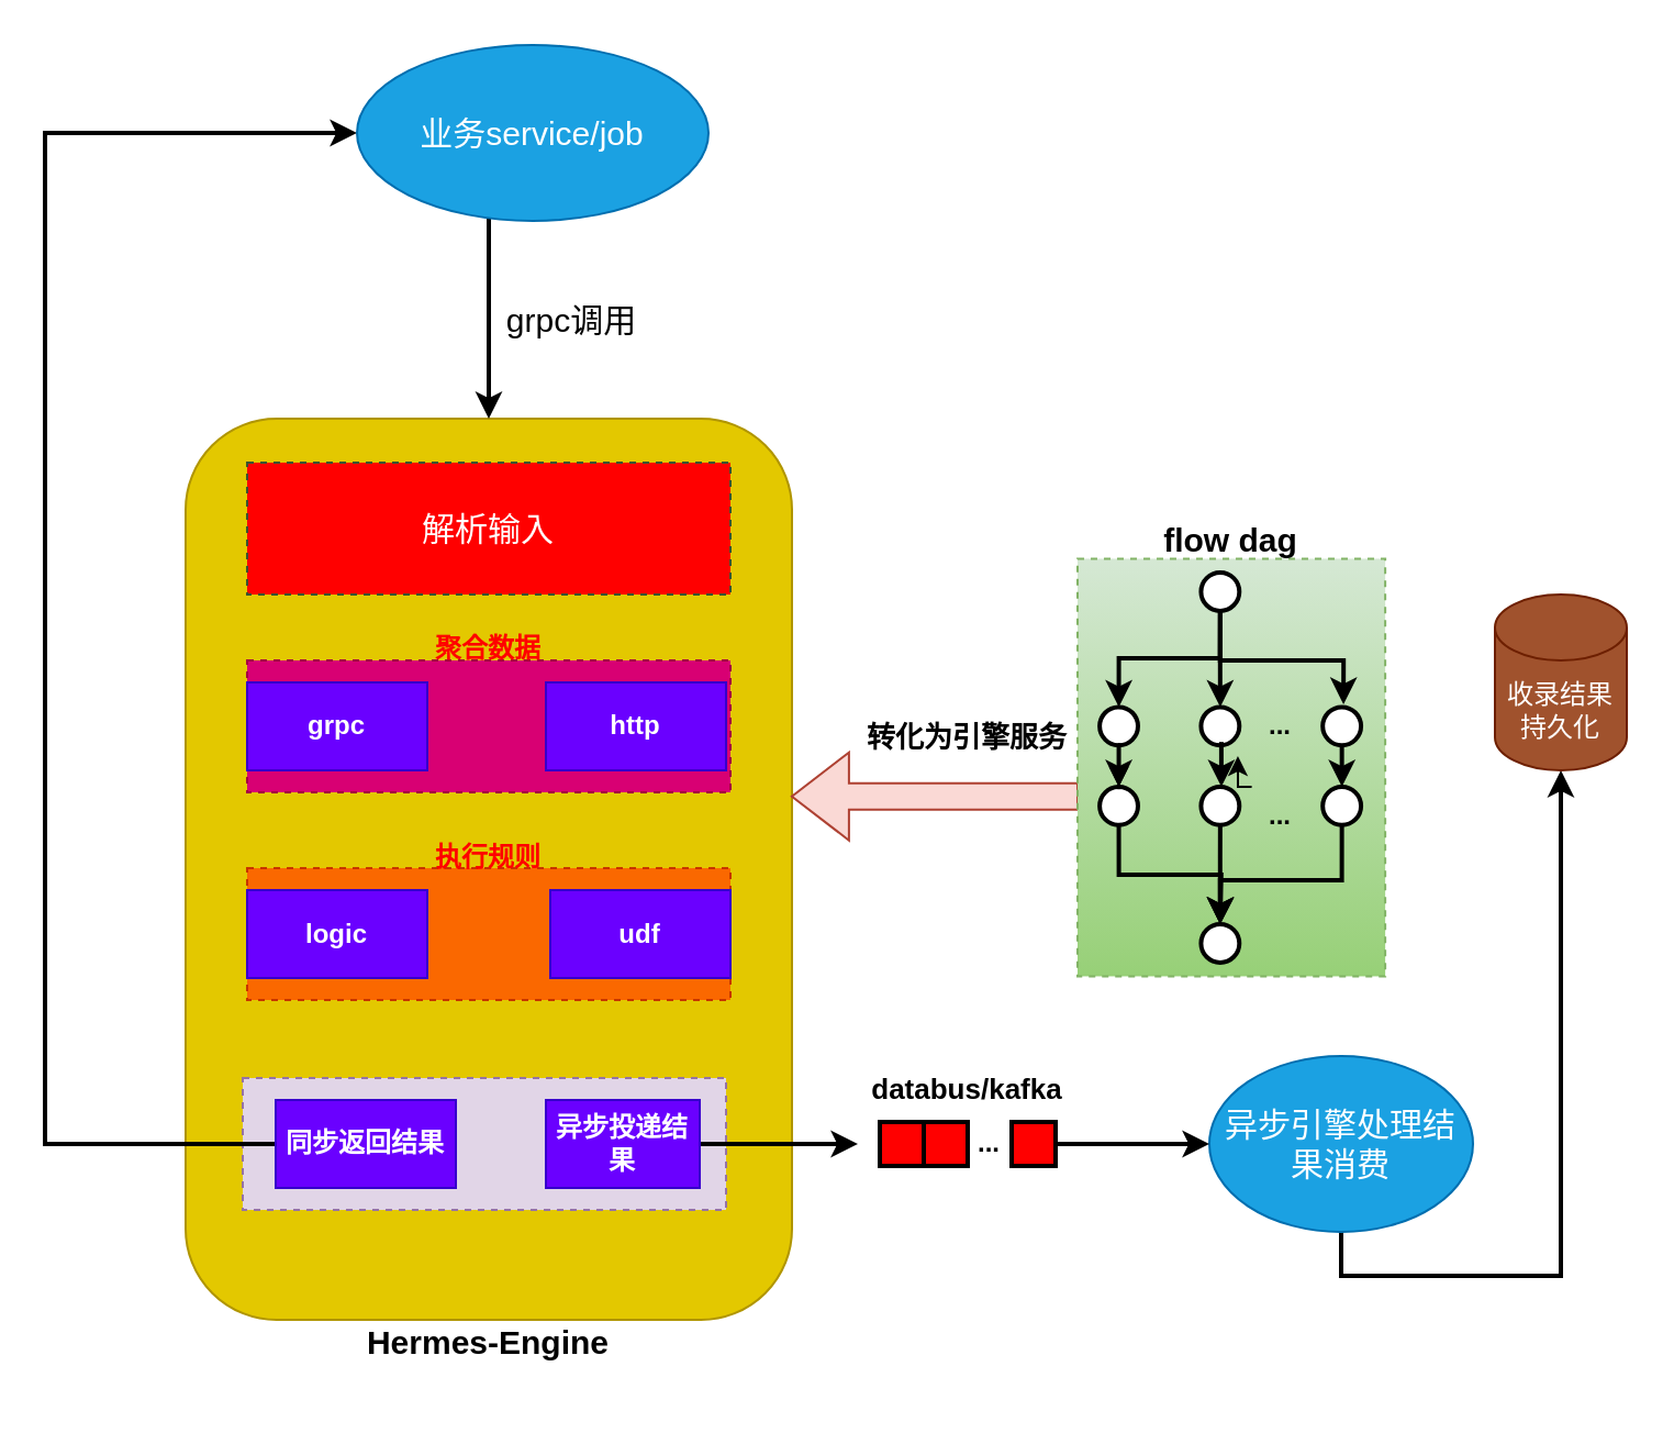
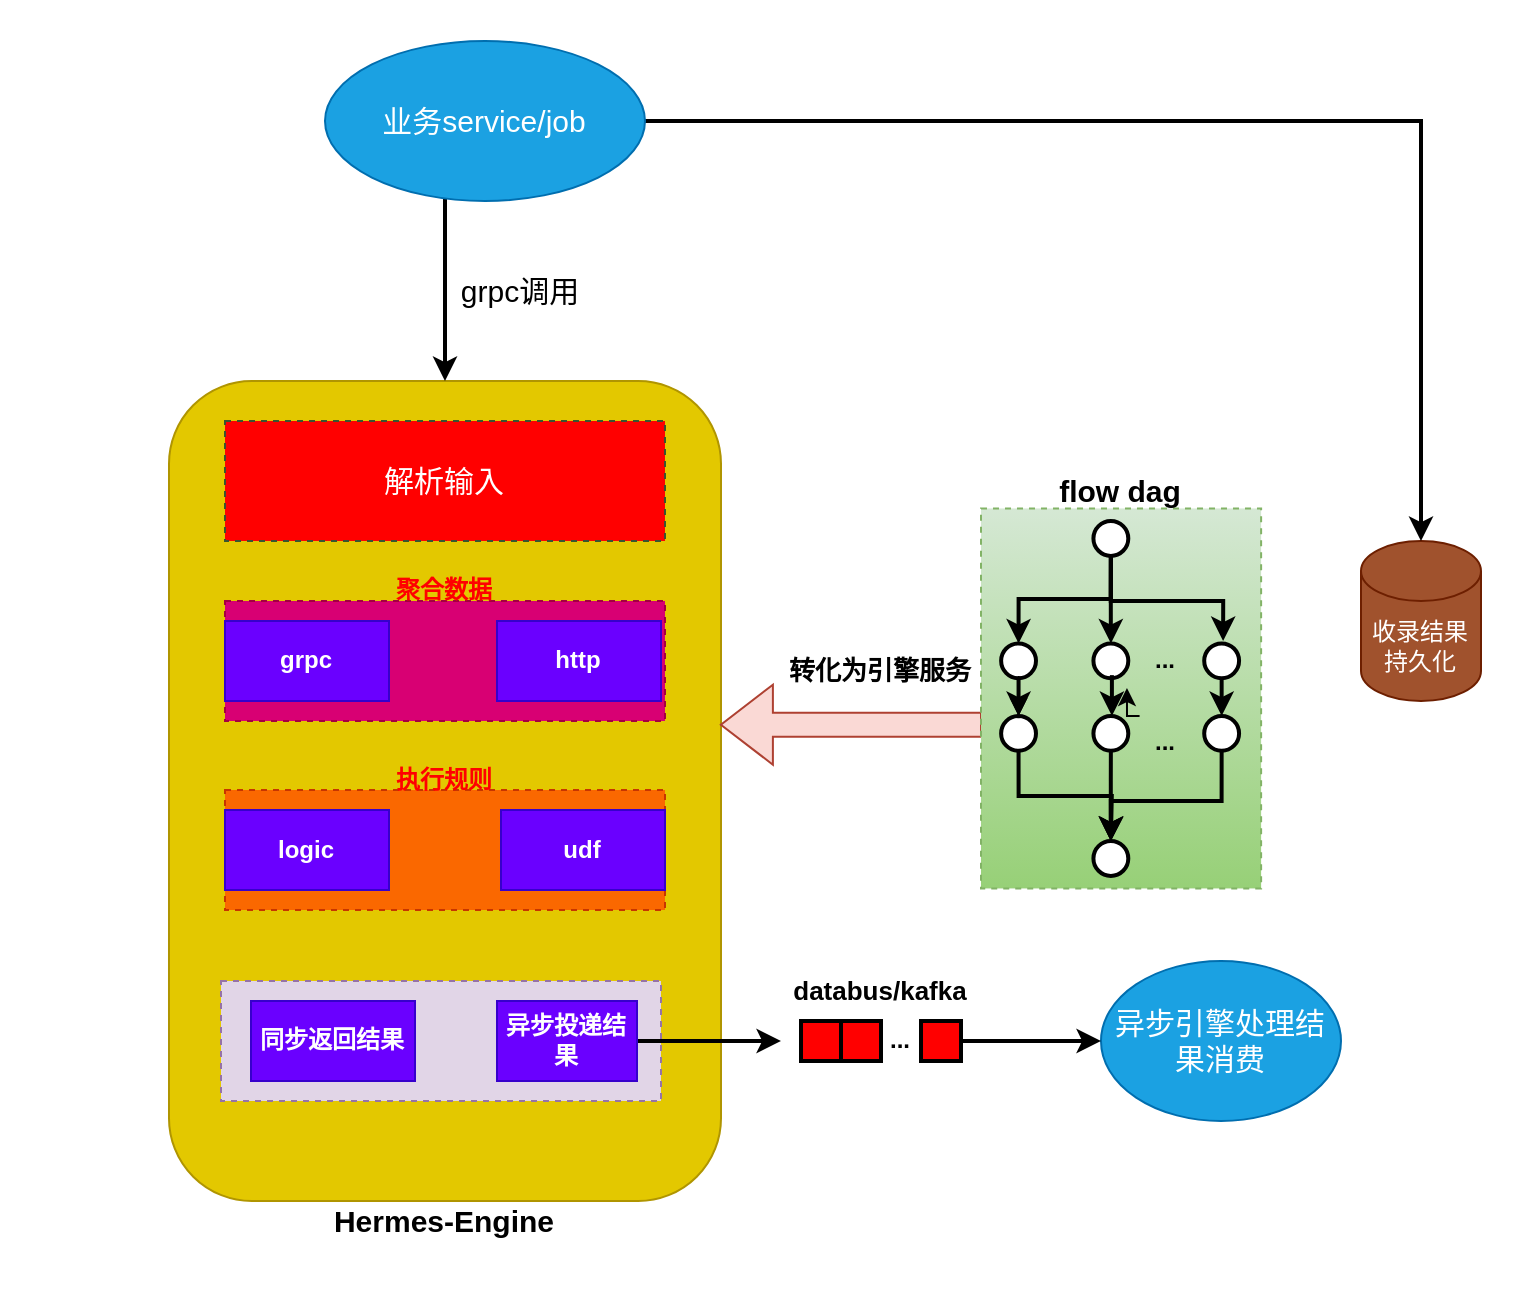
+ <mxCell id="31" style="edgeStyle=orthogonalEdgeStyle;rounded=0;orthogonalLoop=1;jettySize=auto;html=1;strokeWidth=2;" edge="1" parent="1" source="32" target="5"><mxGeometry relative="1" as="geometry" /></mxCell>
- <mxCell id="14" style="edgeStyle=orthogonalEdgeStyle;rounded=0;orthogonalLoop=1;jettySize=auto;html=1;entryX=0;entryY=0.5;entryDx=0;entryDy=0;strokeWidth=2;" edge="1" parent="1" source="15" target="32"><mxGeometry relative="1" as="geometry"><Array as="points"><mxPoint x="20" y="520" /><mxPoint x="20" y="60" /></Array></mxGeometry></mxCell>
- <mxCell id="3" style="edgeStyle=orthogonalEdgeStyle;rounded=0;orthogonalLoop=1;jettySize=auto;html=1;exitX=0.5;exitY=1;exitDx=0;exitDy=0;strokeWidth=2;" parent="1" source="4" target="5" edge="1"><mxGeometry relative="1" as="geometry" /></mxCell>
